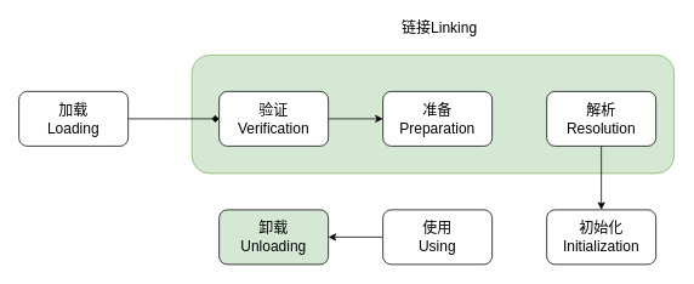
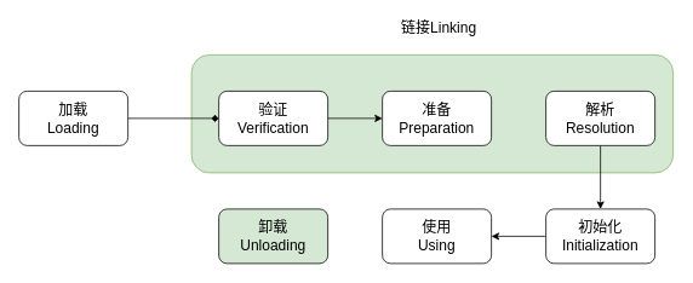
- <mxCell id="12" value="" style="edgeStyle=orthogonalEdgeStyle;rounded=0;orthogonalLoop=1;jettySize=auto;html=1;fontFamily=Helvetica;fontSize=16;" edge="1" parent="1" source="13" target="14"><mxGeometry relative="1" as="geometry" /></mxCell>
+ <mxCell id="10" value="" style="edgeStyle=orthogonalEdgeStyle;rounded=0;orthogonalLoop=1;jettySize=auto;html=1;fontFamily=Helvetica;fontSize=16;" edge="1" parent="1" source="11" target="13"><mxGeometry relative="1" as="geometry" /></mxCell>
